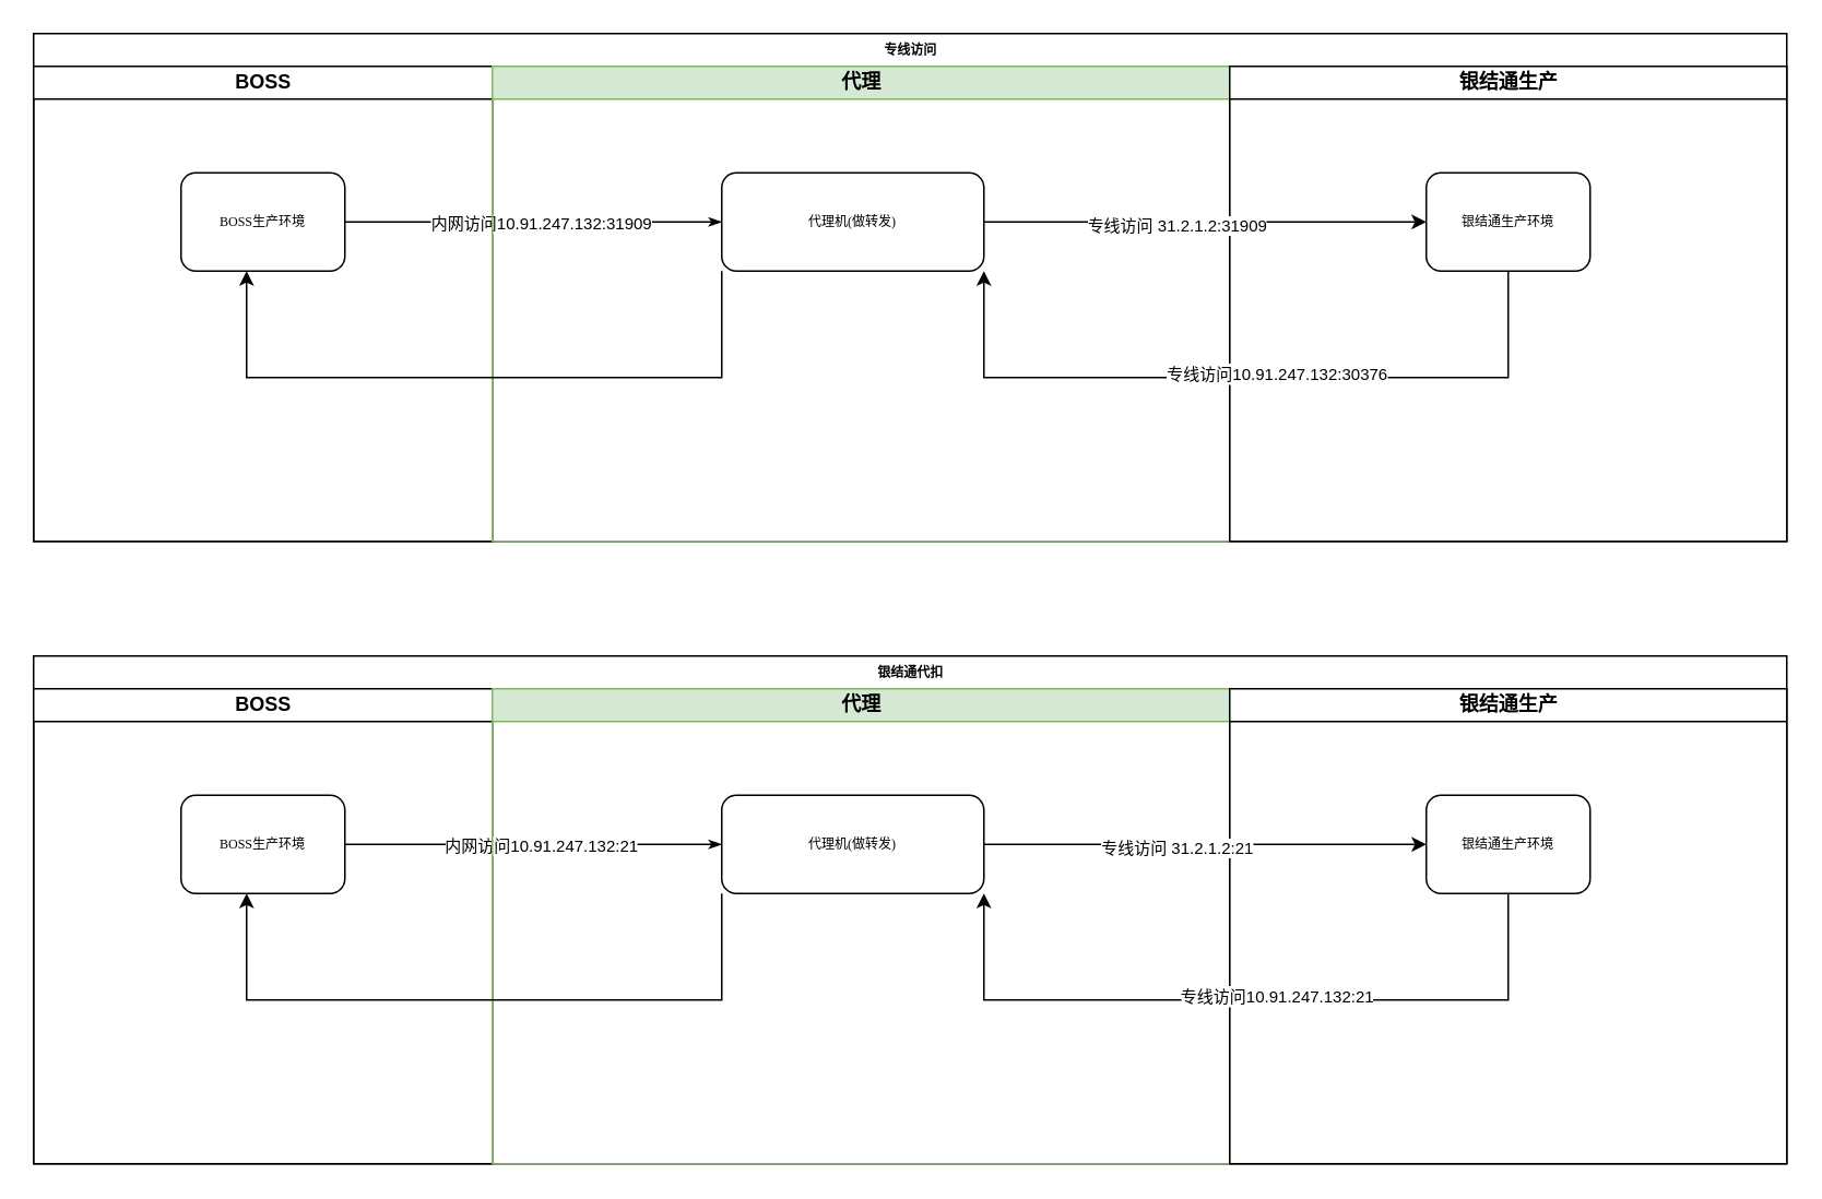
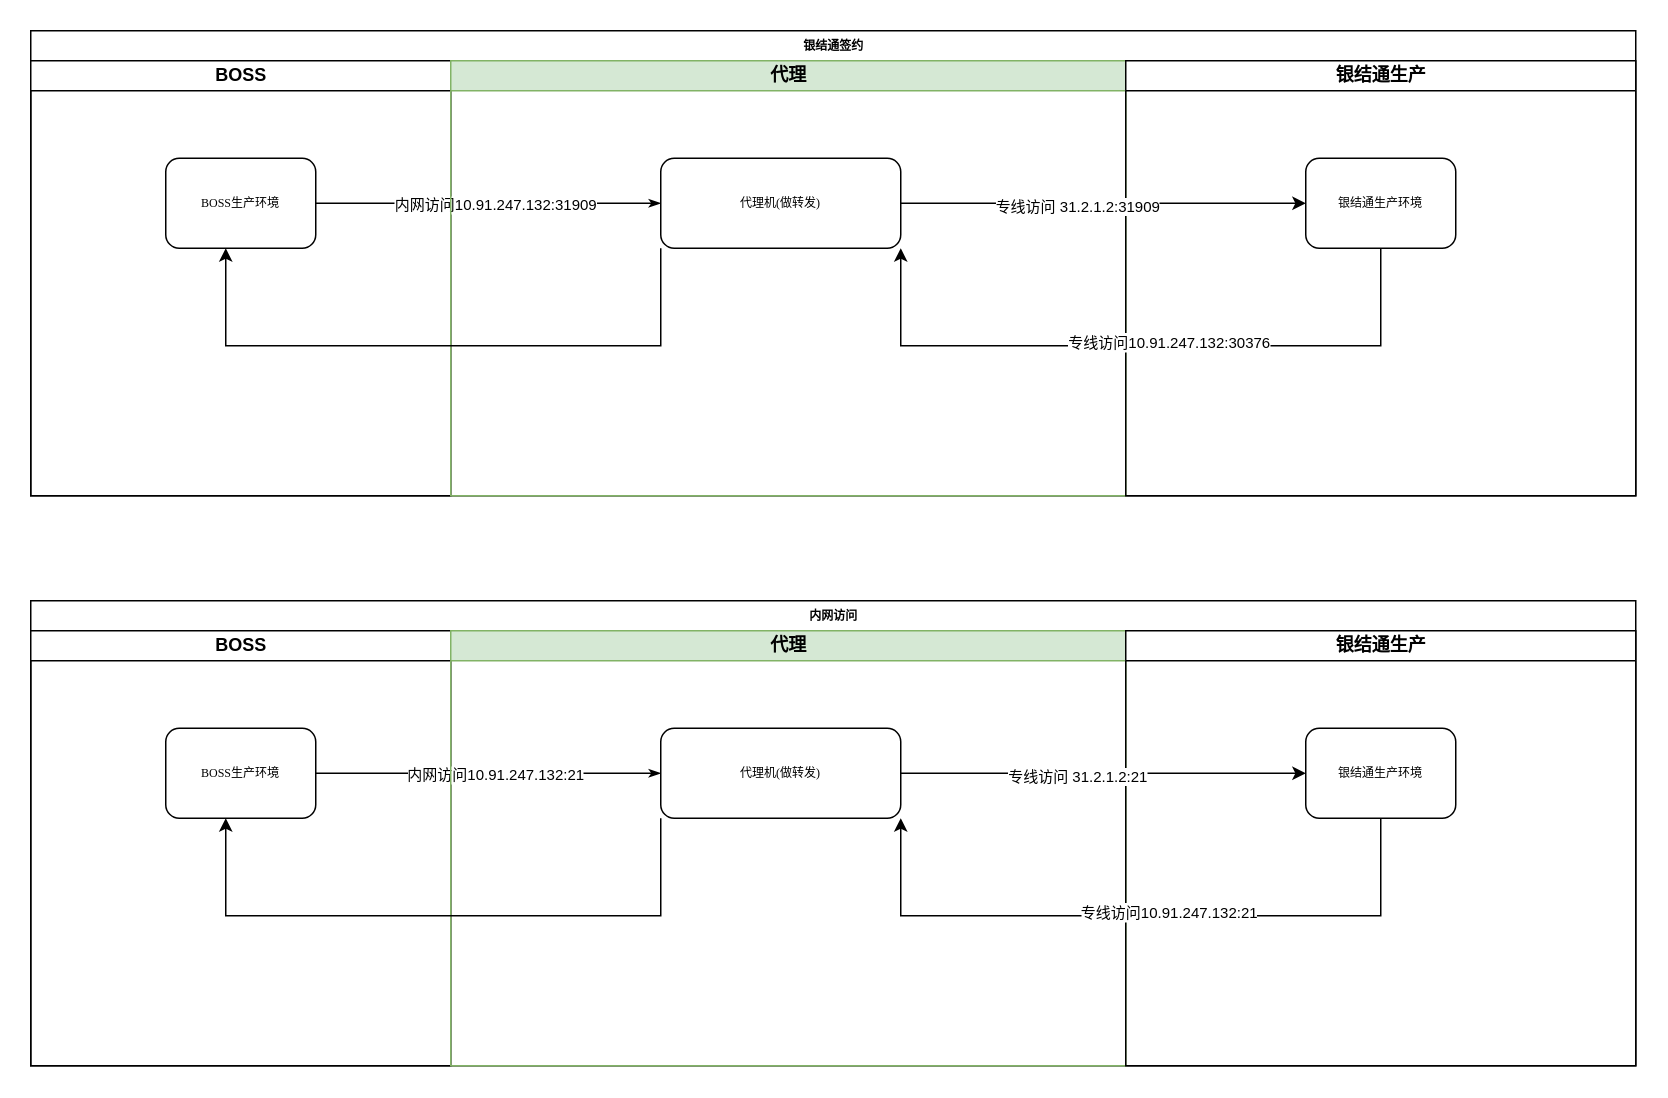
- <mxCell id="2" value="专线访问" style="swimlane;html=1;childLayout=stackLayout;startSize=20;rounded=0;shadow=0;labelBackgroundColor=none;strokeWidth=1;fontFamily=Verdana;fontSize=8;align=center;" vertex="1" parent="1"><mxGeometry x="20" y="20" width="1070" height="310" as="geometry" /></mxCell>
+ <mxCell id="2" value="银结通签约" style="swimlane;html=1;childLayout=stackLayout;startSize=20;rounded=0;shadow=0;labelBackgroundColor=none;strokeWidth=1;fontFamily=Verdana;fontSize=8;align=center;" vertex="1" parent="1"><mxGeometry x="20" y="20" width="1070" height="310" as="geometry" /></mxCell>
- <mxCell id="17" value="银结通代扣" style="swimlane;html=1;childLayout=stackLayout;startSize=20;rounded=0;shadow=0;labelBackgroundColor=none;strokeWidth=1;fontFamily=Verdana;fontSize=8;align=center;" vertex="1" parent="1"><mxGeometry x="20" y="400" width="1070" height="310" as="geometry" /></mxCell>
+ <mxCell id="17" value="内网访问" style="swimlane;html=1;childLayout=stackLayout;startSize=20;rounded=0;shadow=0;labelBackgroundColor=none;strokeWidth=1;fontFamily=Verdana;fontSize=8;align=center;" vertex="1" parent="1"><mxGeometry x="20" y="400" width="1070" height="310" as="geometry" /></mxCell>
